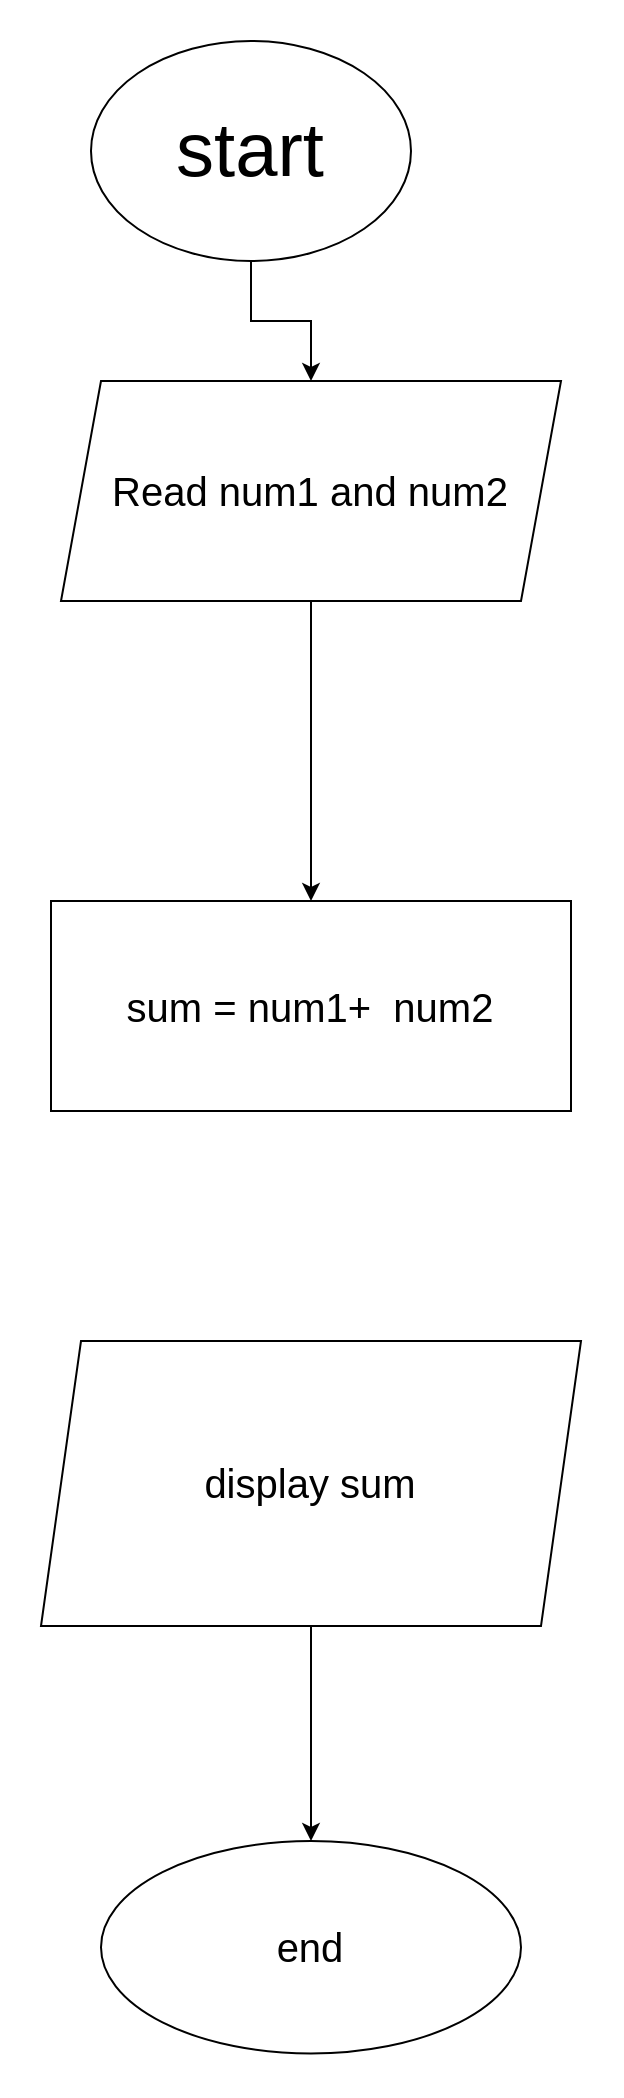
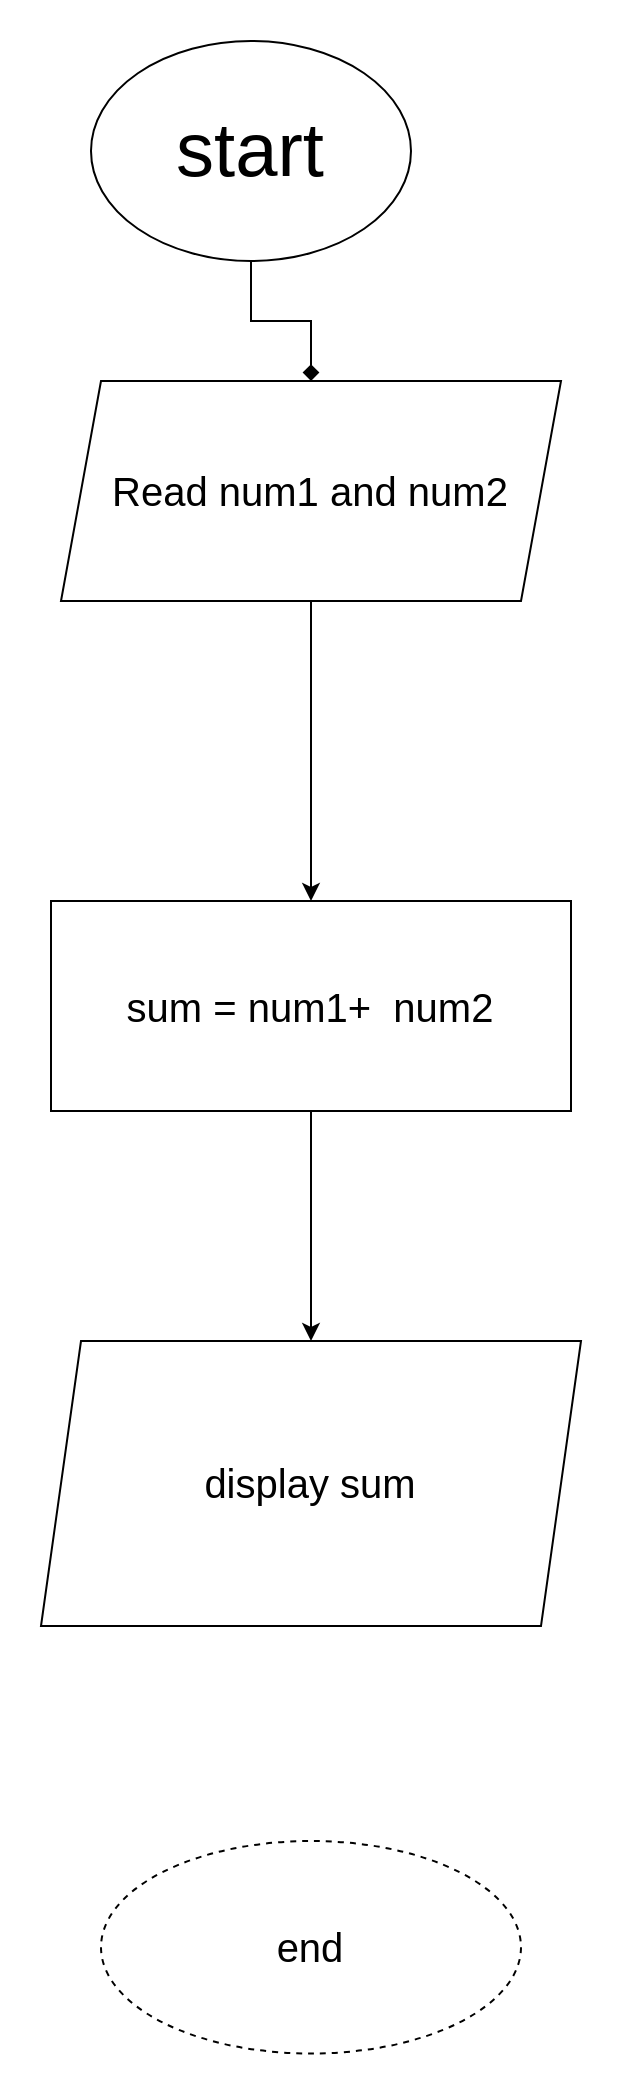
- <mxCell id="2" value="" style="edgeStyle=orthogonalEdgeStyle;rounded=0;orthogonalLoop=1;jettySize=auto;html=1;" edge="1" parent="1" source="3" target="5"><mxGeometry relative="1" as="geometry" /></mxCell>
+ <mxCell id="2" value="" style="edgeStyle=orthogonalEdgeStyle;rounded=0;orthogonalLoop=1;jettySize=auto;html=1;endArrow=diamond;" edge="1" parent="1" source="3" target="5"><mxGeometry relative="1" as="geometry" /></mxCell>
+ <mxCell id="6" value="" style="edgeStyle=orthogonalEdgeStyle;rounded=0;orthogonalLoop=1;jettySize=auto;html=1;" edge="1" parent="1" source="7" target="9"><mxGeometry relative="1" as="geometry" /></mxCell>
- <mxCell id="8" value="" style="edgeStyle=orthogonalEdgeStyle;rounded=0;orthogonalLoop=1;jettySize=auto;html=1;" edge="1" parent="1" source="9" target="10"><mxGeometry relative="1" as="geometry" /></mxCell>
- <mxCell id="10" value="&lt;font style=&quot;font-size: 20px;&quot;&gt;end&lt;/font&gt;" style="ellipse;whiteSpace=wrap;html=1;" vertex="1" parent="1"><mxGeometry x="50" y="920" width="210" height="106.25" as="geometry" /></mxCell>
+ <mxCell id="10" value="&lt;font style=&quot;font-size: 20px;&quot;&gt;end&lt;/font&gt;" style="ellipse;whiteSpace=wrap;html=1;dashed=1;" vertex="1" parent="1"><mxGeometry x="50" y="920" width="210" height="106.25" as="geometry" /></mxCell>
